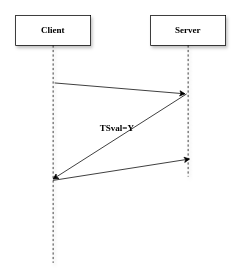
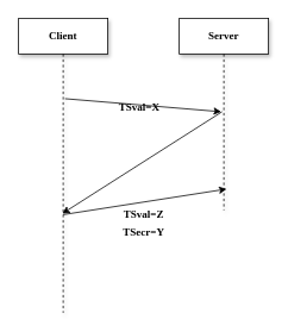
+ <mxCell id="7" value="&lt;b style=&quot;font-family: &amp;#34;comic sans ms&amp;#34;&quot;&gt;TSval=X&lt;/b&gt;" style="text;html=1;resizable=0;autosize=1;align=center;verticalAlign=middle;points=[];fillColor=none;strokeColor=none;rounded=0;" vertex="1" parent="1"><mxGeometry x="125" y="110" width="60" height="20" as="geometry" /></mxCell>
- <mxCell id="8" value="&lt;b style=&quot;font-family: &amp;#34;comic sans ms&amp;#34;&quot;&gt;TSval=Y&lt;/b&gt;" style="text;html=1;resizable=0;autosize=1;align=center;verticalAlign=middle;points=[];fillColor=none;strokeColor=none;rounded=0;" vertex="1" parent="1"><mxGeometry x="125" y="160" width="60" height="20" as="geometry" /></mxCell>
+ <mxCell id="10" value="&lt;b style=&quot;font-family: &amp;#34;comic sans ms&amp;#34;&quot;&gt;TSval=Z&lt;/b&gt;" style="text;html=1;resizable=0;autosize=1;align=center;verticalAlign=middle;points=[];fillColor=none;strokeColor=none;rounded=0;" vertex="1" parent="1"><mxGeometry x="130" y="230" width="60" height="20" as="geometry" /></mxCell>
+ <mxCell id="9" value="&lt;b style=&quot;font-family: &amp;#34;comic sans ms&amp;#34;&quot;&gt;TSecr=Y&lt;/b&gt;" style="text;html=1;resizable=0;autosize=1;align=center;verticalAlign=middle;points=[];fillColor=none;strokeColor=none;rounded=0;" vertex="1" parent="1"><mxGeometry x="125" y="250" width="70" height="20" as="geometry" /></mxCell>
